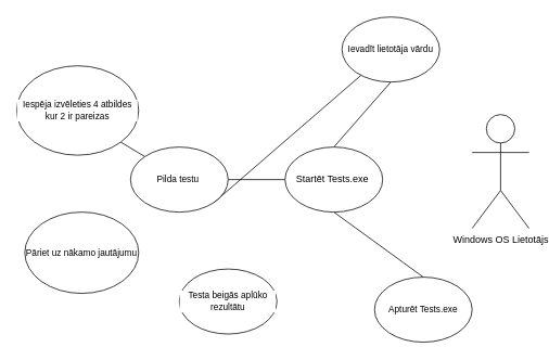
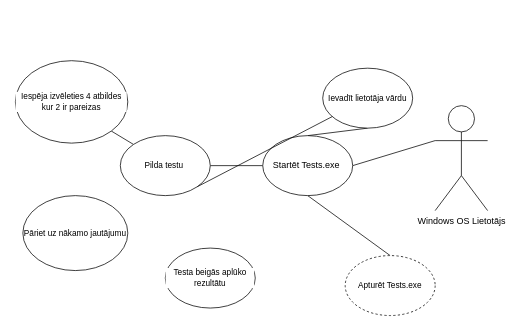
- <mxCell id="9" value="Ievadīt lietotāja vārdu" style="ellipse;whiteSpace=wrap;html=1;fontFamily=Helvetica;fontSize=11;fontColor=default;labelBackgroundColor=default;" vertex="1" parent="1"><mxGeometry x="420" y="20" width="120" height="80" as="geometry" /></mxCell>
+ <mxCell id="9" value="Ievadīt lietotāja vārdu" style="ellipse;whiteSpace=wrap;html=1;fontFamily=Helvetica;fontSize=11;fontColor=default;labelBackgroundColor=default;" vertex="1" parent="1"><mxGeometry x="430" y="90" width="120" height="80" as="geometry" /></mxCell>
+ <mxCell id="2" style="edgeStyle=none;rounded=0;orthogonalLoop=1;jettySize=auto;html=1;exitX=0;exitY=0.333;exitDx=0;exitDy=0;exitPerimeter=0;entryX=1;entryY=0.5;entryDx=0;entryDy=0;strokeColor=default;align=center;verticalAlign=middle;fontFamily=Helvetica;fontSize=11;fontColor=default;labelBackgroundColor=default;endArrow=none;" edge="1" parent="1" source="3" target="7"><mxGeometry relative="1" as="geometry" /></mxCell>
- <mxCell id="8" value="Apturēt Tests.exe" style="ellipse;whiteSpace=wrap;html=1;fontFamily=Helvetica;fontSize=11;fontColor=default;labelBackgroundColor=default;" vertex="1" parent="1"><mxGeometry x="460" y="340" width="120" height="80" as="geometry" /></mxCell>
+ <mxCell id="8" value="Apturēt Tests.exe" style="ellipse;whiteSpace=wrap;html=1;fontFamily=Helvetica;fontSize=11;fontColor=default;labelBackgroundColor=default;dashed=1;" vertex="1" parent="1"><mxGeometry x="460" y="340" width="120" height="80" as="geometry" /></mxCell>
